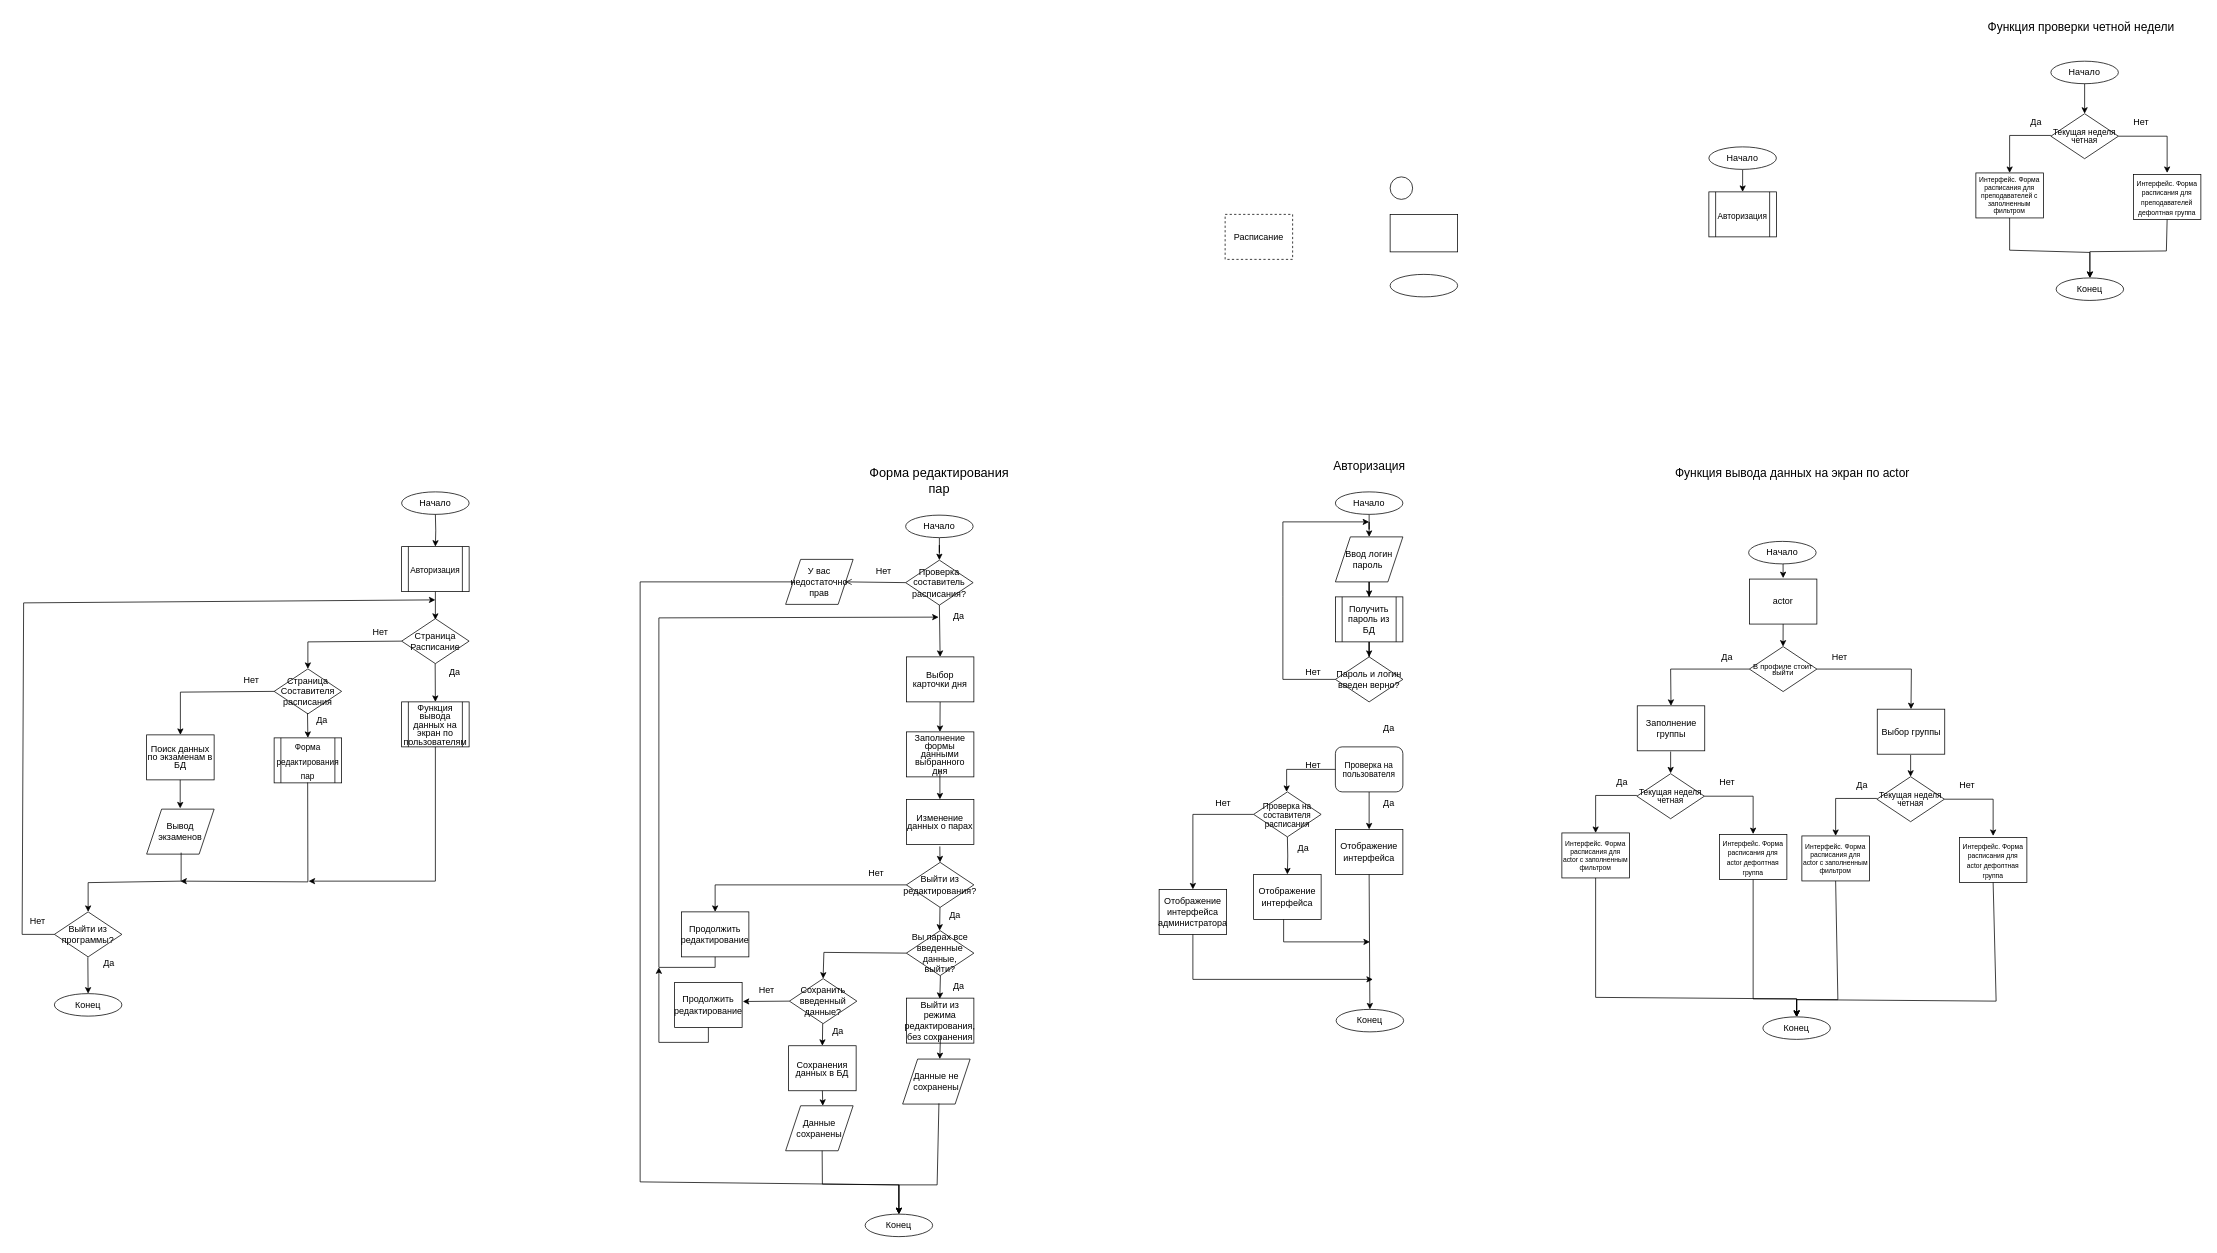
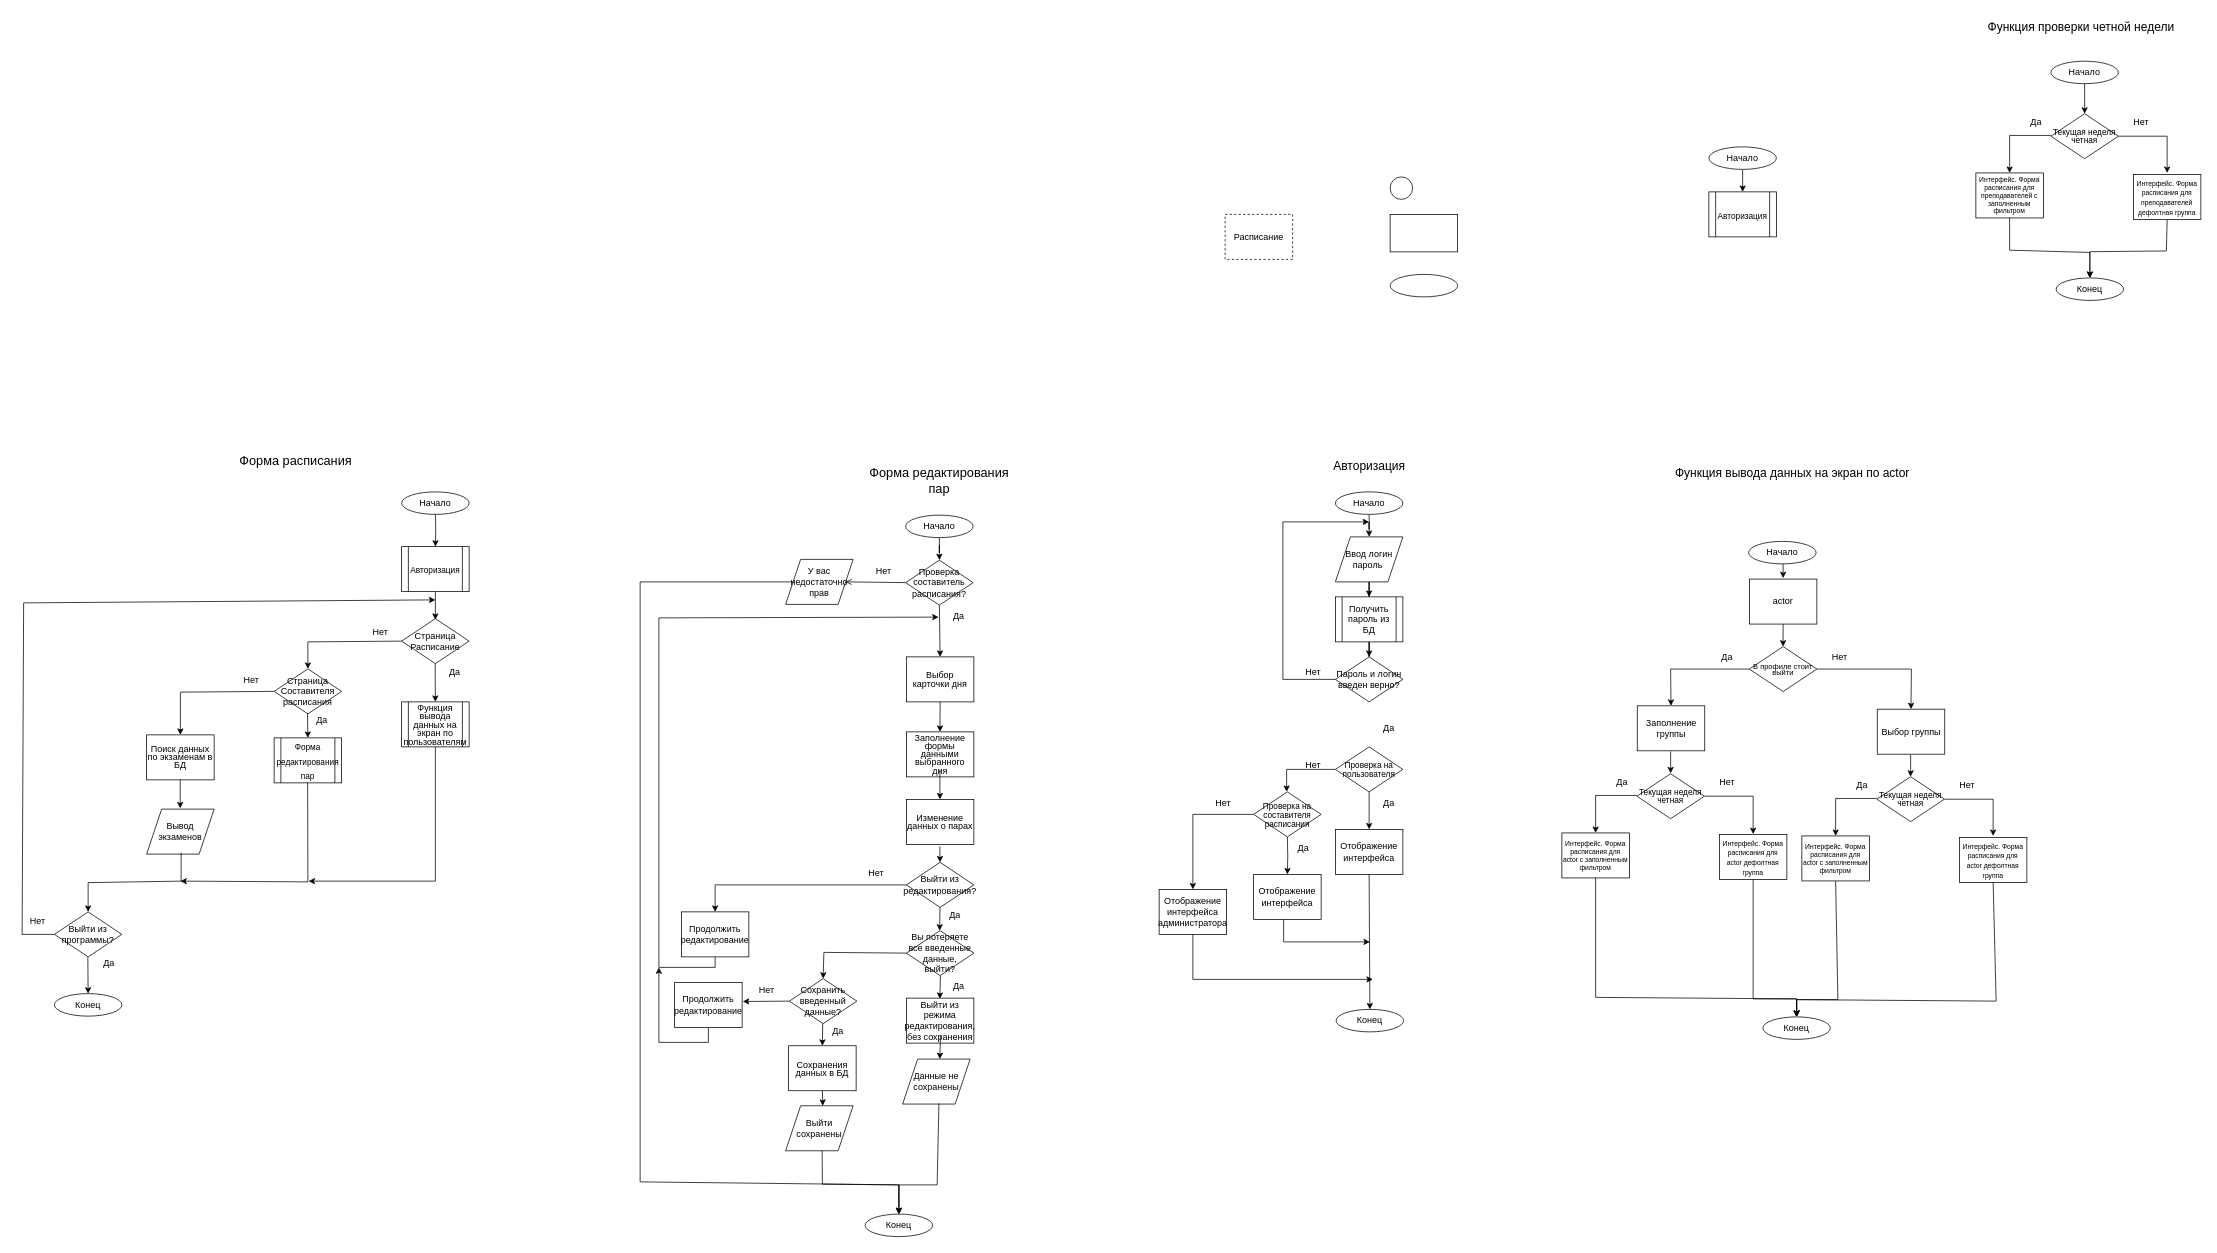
+ <mxCell id="65" value="&lt;font style=&quot;font-size: 17px;&quot;&gt;Форма расписания&lt;/font&gt;" style="text;strokeColor=none;align=center;fillColor=none;html=1;verticalAlign=middle;whiteSpace=wrap;rounded=0;" parent="1" vertex="1"><mxGeometry x="289" y="599" width="210" height="30" as="geometry" /></mxCell>
- <mxCell id="21" value="&lt;p style=&quot;line-height: 100%;&quot;&gt;&lt;font style=&quot;font-size: 11px;&quot;&gt;Проверка на пользователя&lt;/font&gt;&lt;/p&gt;" style="whiteSpace=wrap;html=1;rounded=1;" parent="1" vertex="1"><mxGeometry x="1780" y="995" width="90" height="60" as="geometry" /></mxCell>
+ <mxCell id="21" value="&lt;p style=&quot;line-height: 100%;&quot;&gt;&lt;font style=&quot;font-size: 11px;&quot;&gt;Проверка на пользователя&lt;/font&gt;&lt;/p&gt;" style="rhombus;whiteSpace=wrap;html=1;" parent="1" vertex="1"><mxGeometry x="1780" y="995" width="90" height="60" as="geometry" /></mxCell>
- <mxCell id="88" value="Вы парах все введенные данные, выйти?" style="rhombus;whiteSpace=wrap;html=1;" parent="1" vertex="1"><mxGeometry x="1208" y="1240" width="90" height="60" as="geometry" /></mxCell>
+ <mxCell id="88" value="Вы потеряете все введенные данные, выйти?" style="rhombus;whiteSpace=wrap;html=1;" parent="1" vertex="1"><mxGeometry x="1208" y="1240" width="90" height="60" as="geometry" /></mxCell>
- <mxCell id="98" value="Данные сохранены" style="shape=parallelogram;perimeter=parallelogramPerimeter;whiteSpace=wrap;html=1;fixedSize=1;" parent="1" vertex="1"><mxGeometry x="1047" y="1473.5" width="90" height="60" as="geometry" /></mxCell>
+ <mxCell id="98" value="Выйти сохранены" style="shape=parallelogram;perimeter=parallelogramPerimeter;whiteSpace=wrap;html=1;fixedSize=1;" parent="1" vertex="1"><mxGeometry x="1047" y="1473.5" width="90" height="60" as="geometry" /></mxCell>
